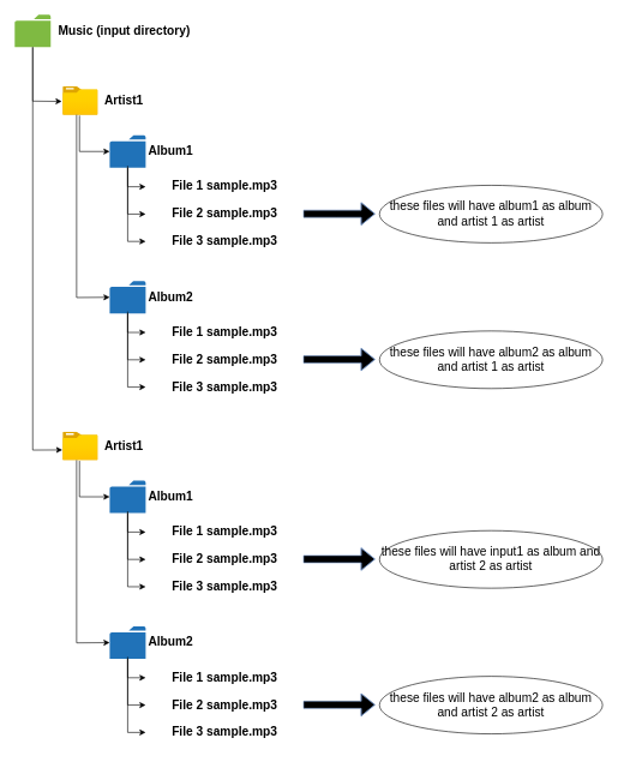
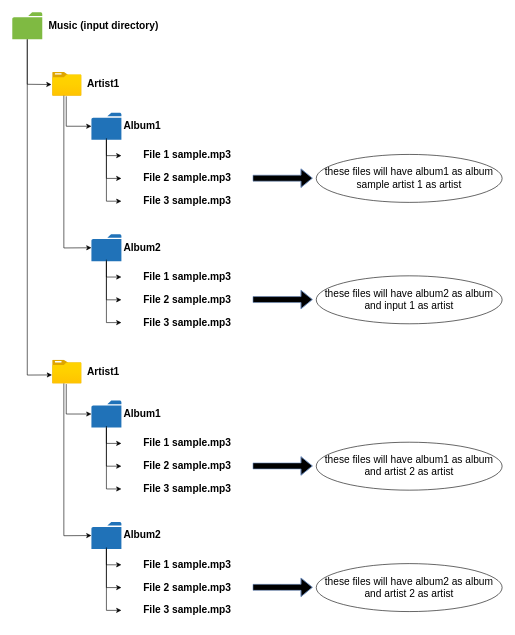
- <mxCell id="29" value="these files will have album1 as album and artist 1 as artist" style="ellipse;whiteSpace=wrap;html=1;fontSize=17;" vertex="1" parent="1"><mxGeometry x="527" y="257" width="310" height="80" as="geometry" /></mxCell>
+ <mxCell id="29" value="these files will have album1 as album sample artist 1 as artist" style="ellipse;whiteSpace=wrap;html=1;fontSize=17;" vertex="1" parent="1"><mxGeometry x="527" y="257" width="310" height="80" as="geometry" /></mxCell>
- <mxCell id="31" value="these files will have album2 as album and artist 1 as artist" style="ellipse;whiteSpace=wrap;html=1;fontSize=17;" vertex="1" parent="1"><mxGeometry x="527" y="459.5" width="310" height="80" as="geometry" /></mxCell>
+ <mxCell id="31" value="these files will have album2 as album and input 1 as artist" style="ellipse;whiteSpace=wrap;html=1;fontSize=17;" vertex="1" parent="1"><mxGeometry x="527" y="459.5" width="310" height="80" as="geometry" /></mxCell>
- <mxCell id="59" value="these files will have input1 as album and artist 2 as artist" style="ellipse;whiteSpace=wrap;html=1;fontSize=17;" vertex="1" parent="1"><mxGeometry x="527" y="737" width="310" height="80" as="geometry" /></mxCell>
+ <mxCell id="59" value="these files will have album1 as album and artist 2 as artist" style="ellipse;whiteSpace=wrap;html=1;fontSize=17;" vertex="1" parent="1"><mxGeometry x="527" y="737" width="310" height="80" as="geometry" /></mxCell>
